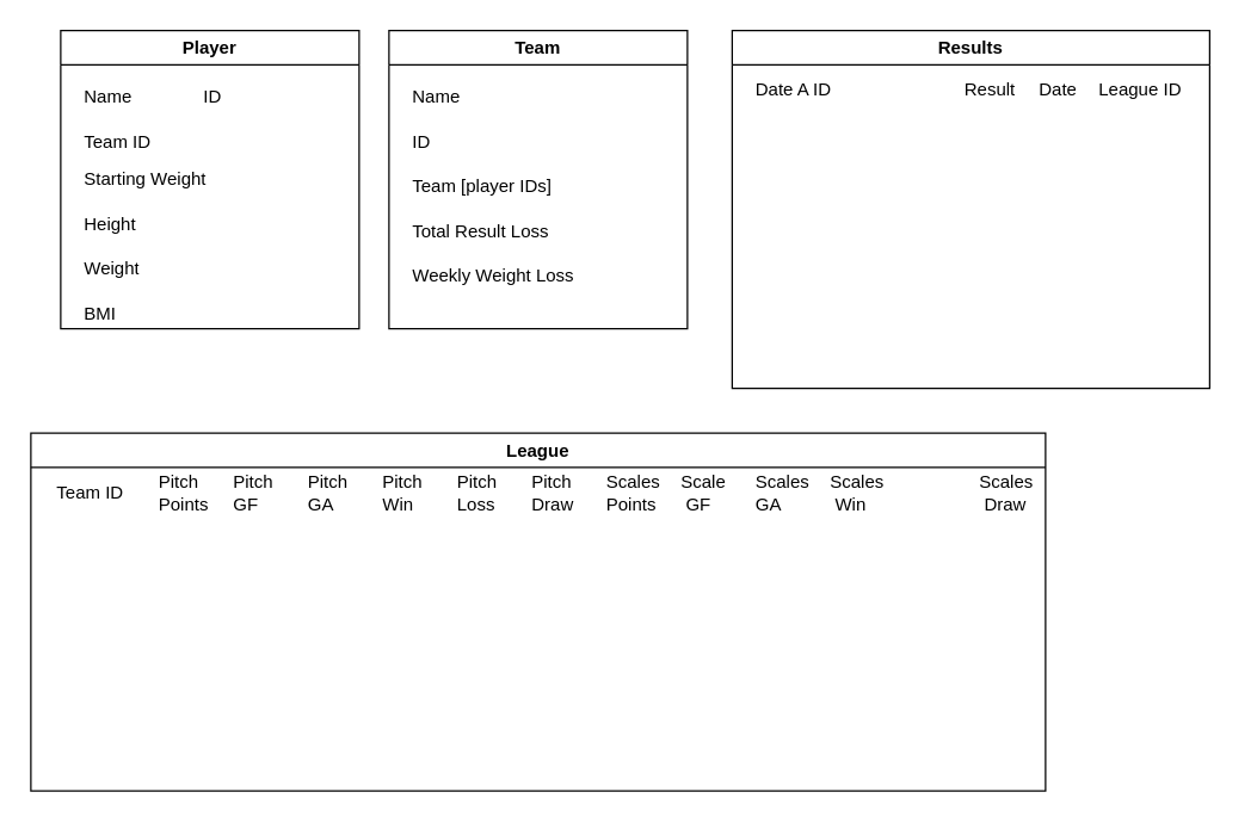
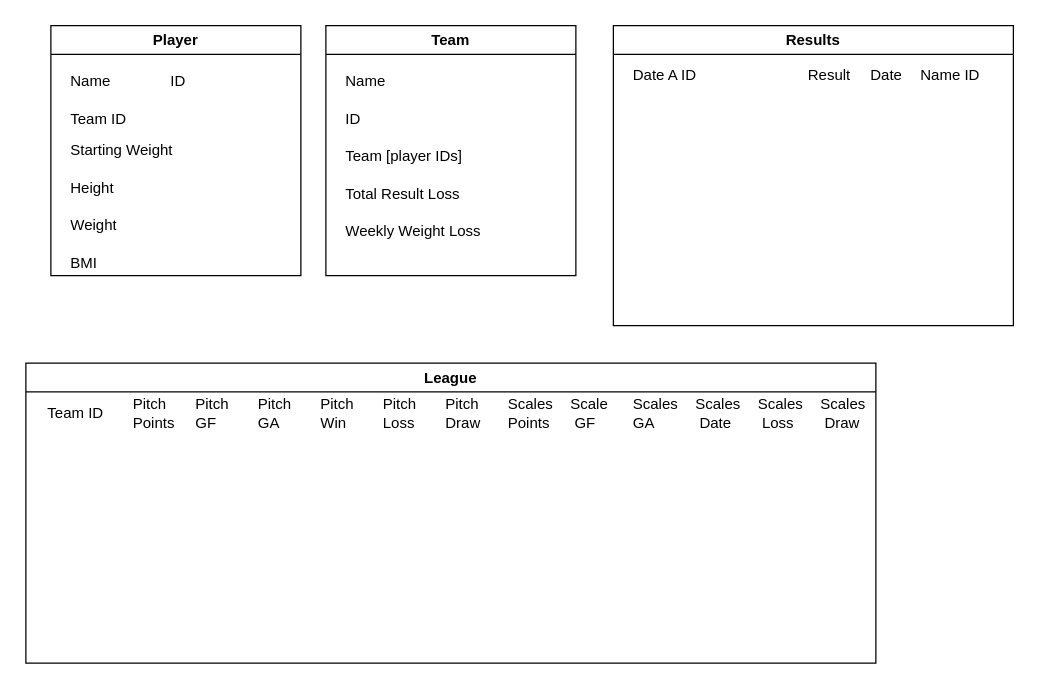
- <mxCell id="34" value="League ID" style="text;strokeColor=none;fillColor=none;align=left;verticalAlign=middle;spacingLeft=4;spacingRight=4;overflow=hidden;points=[[0,0.5],[1,0.5]];portConstraint=eastwest;rotatable=0;whiteSpace=wrap;html=1;" vertex="1" parent="30"><mxGeometry x="240" y="20" width="90" height="40" as="geometry" /></mxCell>
+ <mxCell id="34" value="Name ID" style="text;strokeColor=none;fillColor=none;align=left;verticalAlign=middle;spacingLeft=4;spacingRight=4;overflow=hidden;points=[[0,0.5],[1,0.5]];portConstraint=eastwest;rotatable=0;whiteSpace=wrap;html=1;" vertex="1" parent="30"><mxGeometry x="240" y="20" width="90" height="40" as="geometry" /></mxCell>
- <mxCell id="27" value="&lt;span style=&quot;color: rgb(0, 0, 0);&quot;&gt;Scales&lt;/span&gt;&lt;div&gt;&amp;nbsp;Win&lt;/div&gt;" style="text;strokeColor=none;fillColor=none;align=left;verticalAlign=middle;spacingLeft=4;spacingRight=4;overflow=hidden;points=[[0,0.5],[1,0.5]];portConstraint=eastwest;rotatable=0;whiteSpace=wrap;html=1;" vertex="1" parent="16"><mxGeometry x="530" y="20" width="50" height="40" as="geometry" /></mxCell>
+ <mxCell id="27" value="&lt;span style=&quot;color: rgb(0, 0, 0);&quot;&gt;Scales&lt;/span&gt;&lt;div&gt;&amp;nbsp;Date&lt;/div&gt;" style="text;strokeColor=none;fillColor=none;align=left;verticalAlign=middle;spacingLeft=4;spacingRight=4;overflow=hidden;points=[[0,0.5],[1,0.5]];portConstraint=eastwest;rotatable=0;whiteSpace=wrap;html=1;" vertex="1" parent="16"><mxGeometry x="530" y="20" width="50" height="40" as="geometry" /></mxCell>
+ <mxCell id="28" value="&lt;span style=&quot;color: rgb(0, 0, 0);&quot;&gt;Scales&lt;/span&gt;&lt;div&gt;&amp;nbsp;Loss&lt;/div&gt;" style="text;strokeColor=none;fillColor=none;align=left;verticalAlign=middle;spacingLeft=4;spacingRight=4;overflow=hidden;points=[[0,0.5],[1,0.5]];portConstraint=eastwest;rotatable=0;whiteSpace=wrap;html=1;" vertex="1" parent="16"><mxGeometry x="580" y="20" width="50" height="40" as="geometry" /></mxCell>
